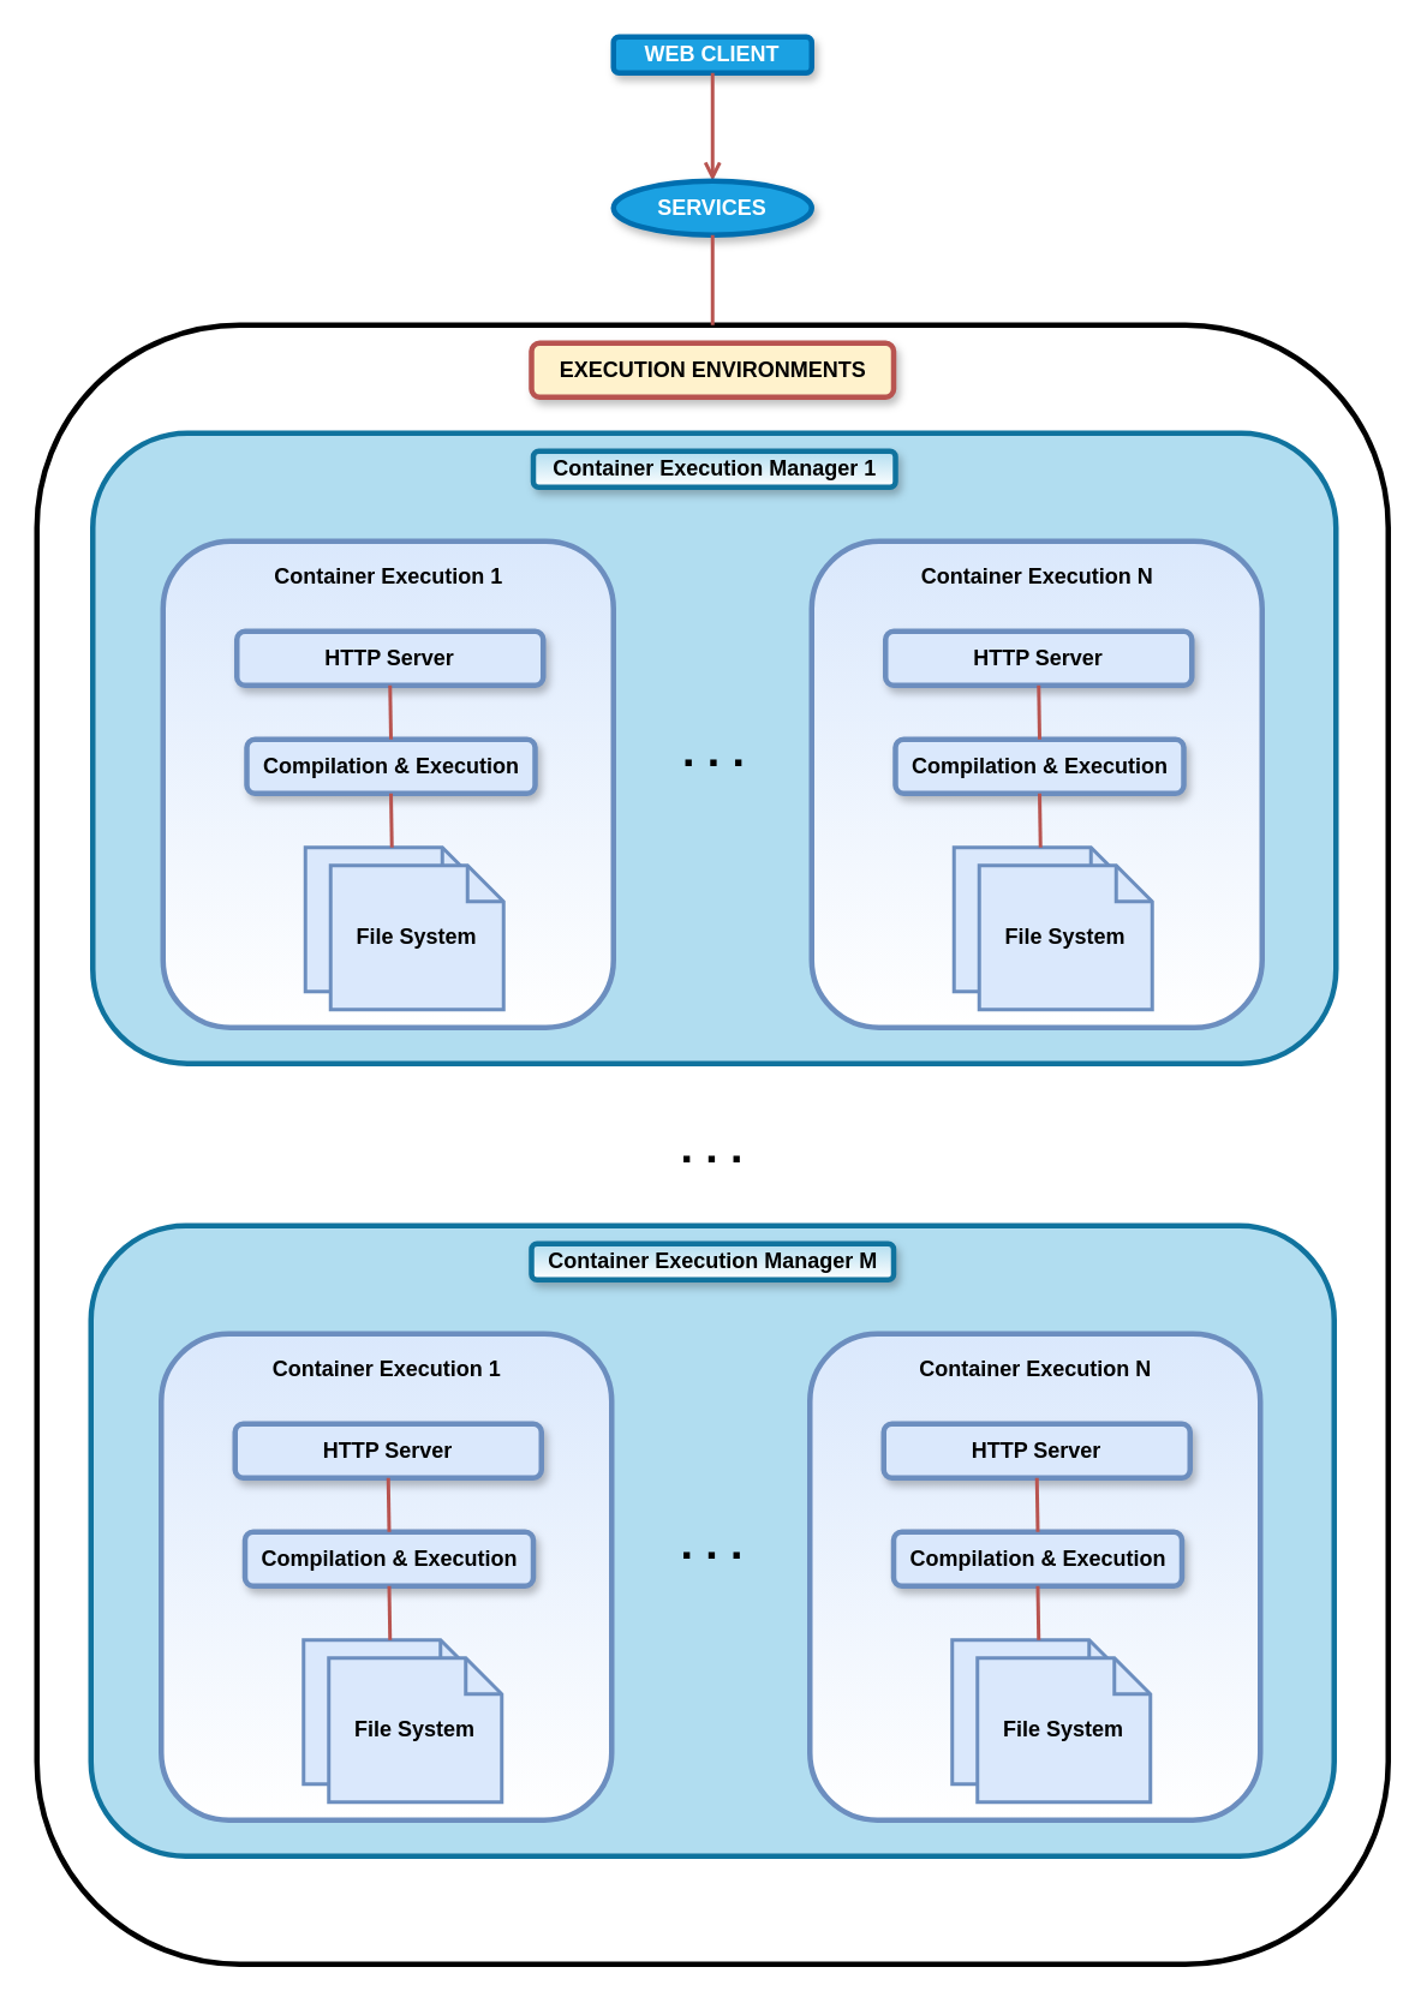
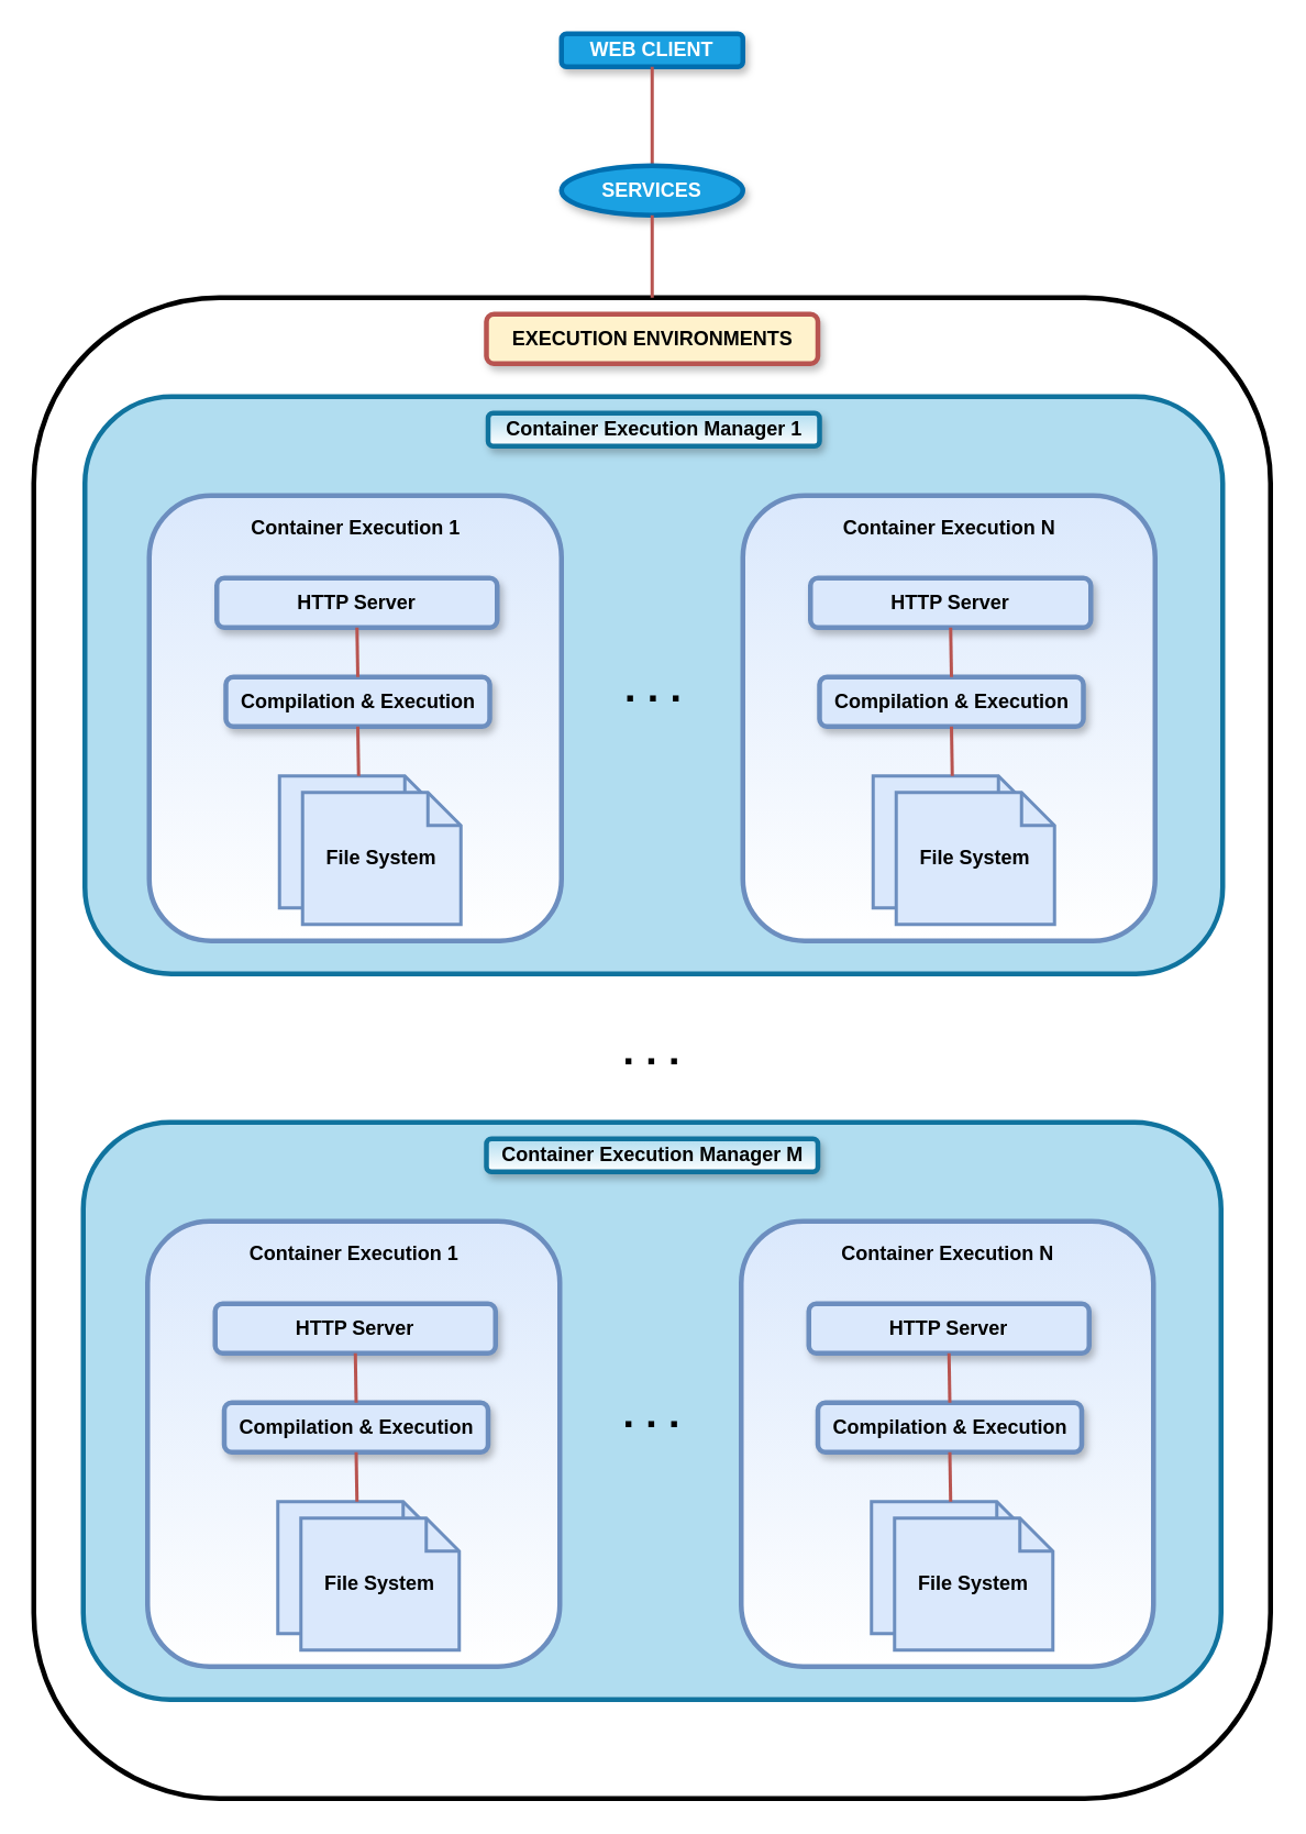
- <mxCell id="6" value="" style="endArrow=open;html=1;strokeColor=#b85450;strokeWidth=2;fillColor=#f8cecc;exitX=0.5;exitY=1;exitDx=0;exitDy=0;entryX=0.5;entryY=0;entryDx=0;entryDy=0;" parent="1" source="5" target="8" edge="1"><mxGeometry width="50" height="50" relative="1" as="geometry"><mxPoint x="475" y="390" as="sourcePoint" /><mxPoint x="471" y="100" as="targetPoint" /></mxGeometry></mxCell>
+ <mxCell id="6" value="" style="endArrow=none;html=1;strokeColor=#b85450;strokeWidth=2;fillColor=#f8cecc;exitX=0.5;exitY=1;exitDx=0;exitDy=0;entryX=0.5;entryY=0;entryDx=0;entryDy=0;" parent="1" source="5" target="8" edge="1"><mxGeometry width="50" height="50" relative="1" as="geometry"><mxPoint x="475" y="390" as="sourcePoint" /><mxPoint x="471" y="100" as="targetPoint" /></mxGeometry></mxCell>
